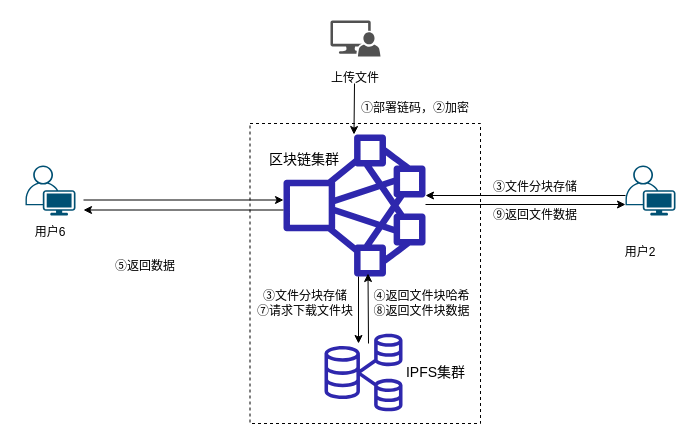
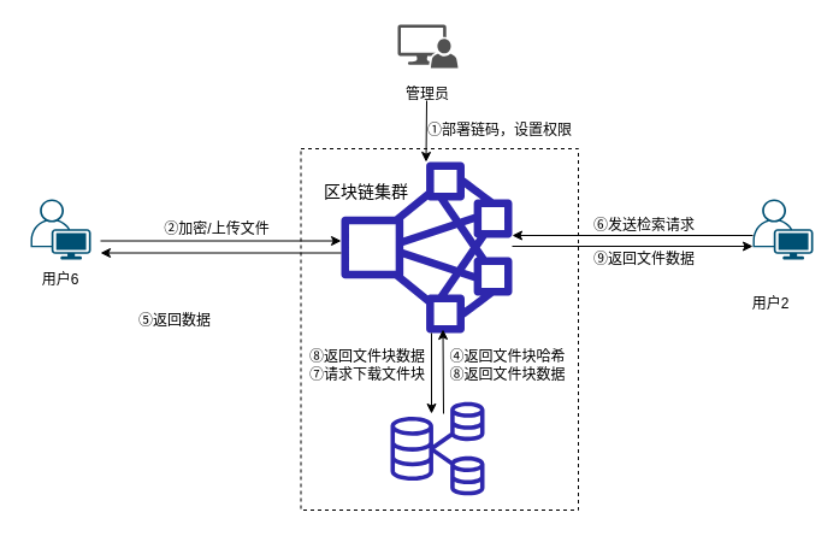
- <mxCell id="5" value="上传文件" style="text;html=1;strokeColor=none;fillColor=none;align=center;verticalAlign=middle;whiteSpace=wrap;rounded=0;" parent="1" vertex="1"><mxGeometry x="325" y="63" width="60" height="30" as="geometry" /></mxCell>
+ <mxCell id="5" value="管理员" style="text;html=1;strokeColor=none;fillColor=none;align=center;verticalAlign=middle;whiteSpace=wrap;rounded=0;" parent="1" vertex="1"><mxGeometry x="325" y="63" width="60" height="30" as="geometry" /></mxCell>
- <mxCell id="11" value="①部署链码，②加密" style="text;html=1;strokeColor=none;fillColor=none;align=center;verticalAlign=middle;whiteSpace=wrap;rounded=0;" parent="1" vertex="1"><mxGeometry x="340" y="93" width="150" height="30" as="geometry" /></mxCell>
+ <mxCell id="11" value="①部署链码，设置权限" style="text;html=1;strokeColor=none;fillColor=none;align=center;verticalAlign=middle;whiteSpace=wrap;rounded=0;" parent="1" vertex="1"><mxGeometry x="340" y="93" width="150" height="30" as="geometry" /></mxCell>
- <mxCell id="24" value="③文件分块存储" style="text;html=1;strokeColor=none;fillColor=none;align=center;verticalAlign=middle;whiteSpace=wrap;rounded=0;" parent="1" vertex="1"><mxGeometry x="479.5" y="172" width="110" height="30" as="geometry" /></mxCell>
+ <mxCell id="24" value="⑥发送检索请求" style="text;html=1;strokeColor=none;fillColor=none;align=center;verticalAlign=middle;whiteSpace=wrap;rounded=0;" parent="1" vertex="1"><mxGeometry x="479.5" y="172" width="110" height="30" as="geometry" /></mxCell>
+ <mxCell id="16" value="②加密/上传文件" style="text;html=1;strokeColor=none;fillColor=none;align=center;verticalAlign=middle;whiteSpace=wrap;rounded=0;" parent="1" vertex="1"><mxGeometry x="135" y="175" width="90" height="30" as="geometry" /></mxCell>
- <mxCell id="20" value="③文件分块存储&lt;br&gt;⑦请求下载文件块" style="text;html=1;strokeColor=none;fillColor=none;align=center;verticalAlign=middle;whiteSpace=wrap;rounded=0;" parent="1" vertex="1"><mxGeometry x="249.5" y="283" width="110" height="40" as="geometry" /></mxCell>
+ <mxCell id="20" value="⑧返回文件块数据&lt;br&gt;⑦请求下载文件块" style="text;html=1;strokeColor=none;fillColor=none;align=center;verticalAlign=middle;whiteSpace=wrap;rounded=0;" parent="1" vertex="1"><mxGeometry x="249.5" y="283" width="110" height="40" as="geometry" /></mxCell>
- <mxCell id="7" value="&lt;font style=&quot;font-size: 14px;&quot;&gt;IPFS集群&lt;/font&gt;" style="text;html=1;strokeColor=none;fillColor=none;align=center;verticalAlign=middle;whiteSpace=wrap;rounded=0;" parent="1" vertex="1"><mxGeometry x="402" y="357" width="67" height="30" as="geometry" /></mxCell>
